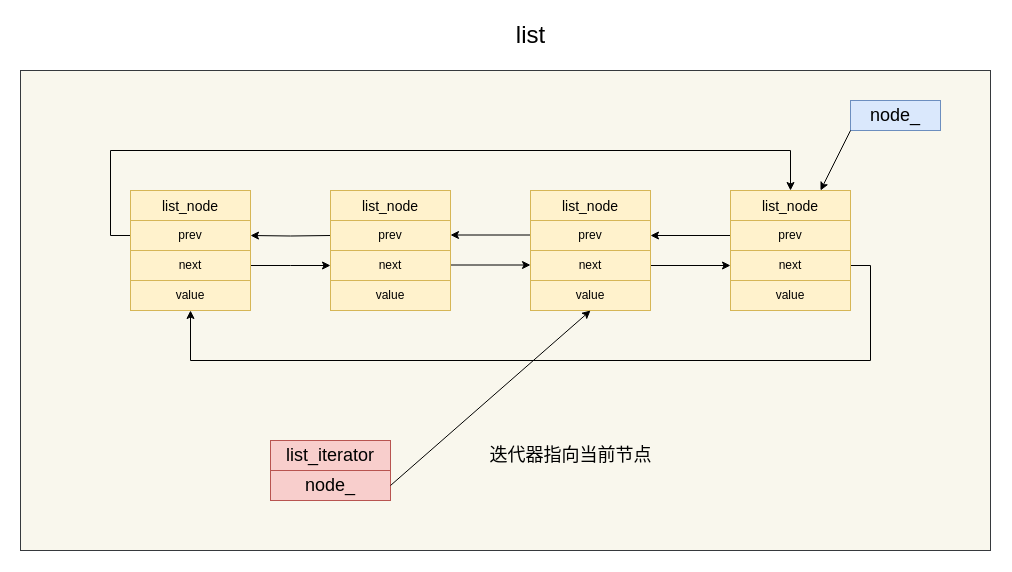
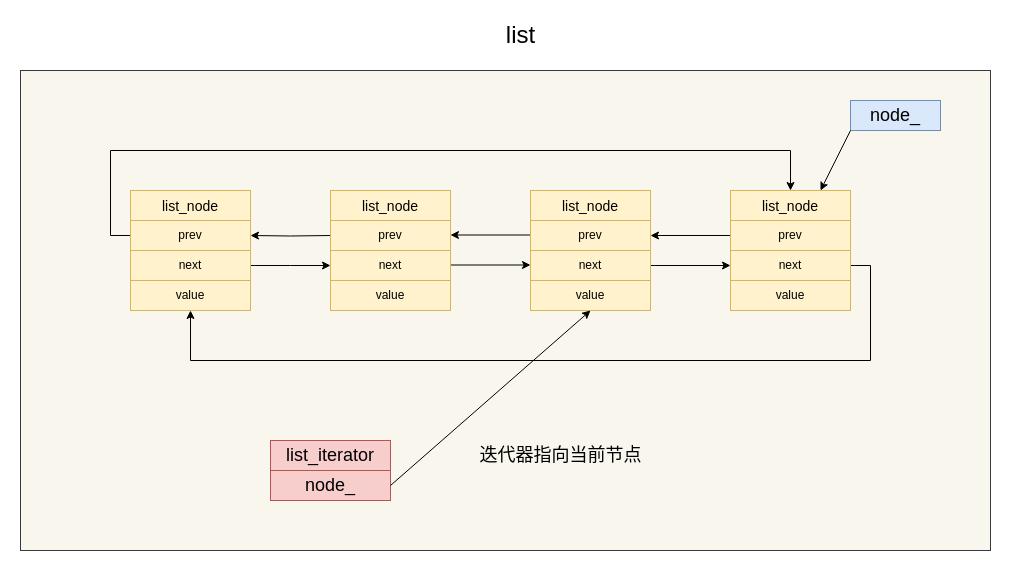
- <mxCell id="33" value="&lt;font style=&quot;font-size: 24px&quot;&gt;list&lt;/font&gt;" style="text;html=1;resizable=0;autosize=1;align=center;verticalAlign=middle;points=[];fillColor=none;strokeColor=none;rounded=0;fontSize=18;" vertex="1" parent="1"><mxGeometry x="510" y="20" width="40" height="30" as="geometry" /></mxCell>
+ <mxCell id="33" value="&lt;font style=&quot;font-size: 24px&quot;&gt;list&lt;/font&gt;" style="text;html=1;resizable=0;autosize=1;align=center;verticalAlign=middle;points=[];fillColor=none;strokeColor=none;rounded=0;fontSize=18;" vertex="1" parent="1"><mxGeometry x="500" y="20" width="40" height="30" as="geometry" /></mxCell>
- <mxCell id="41" value="迭代器指向当前节点" style="text;html=1;resizable=0;autosize=1;align=center;verticalAlign=middle;points=[];fillColor=none;strokeColor=none;rounded=0;fontSize=18;" vertex="1" parent="1"><mxGeometry x="480" y="440" width="180" height="30" as="geometry" /></mxCell>
+ <mxCell id="41" value="迭代器指向当前节点" style="text;html=1;resizable=0;autosize=1;align=center;verticalAlign=middle;points=[];fillColor=none;strokeColor=none;rounded=0;fontSize=18;" vertex="1" parent="1"><mxGeometry x="470" y="440" width="180" height="30" as="geometry" /></mxCell>
